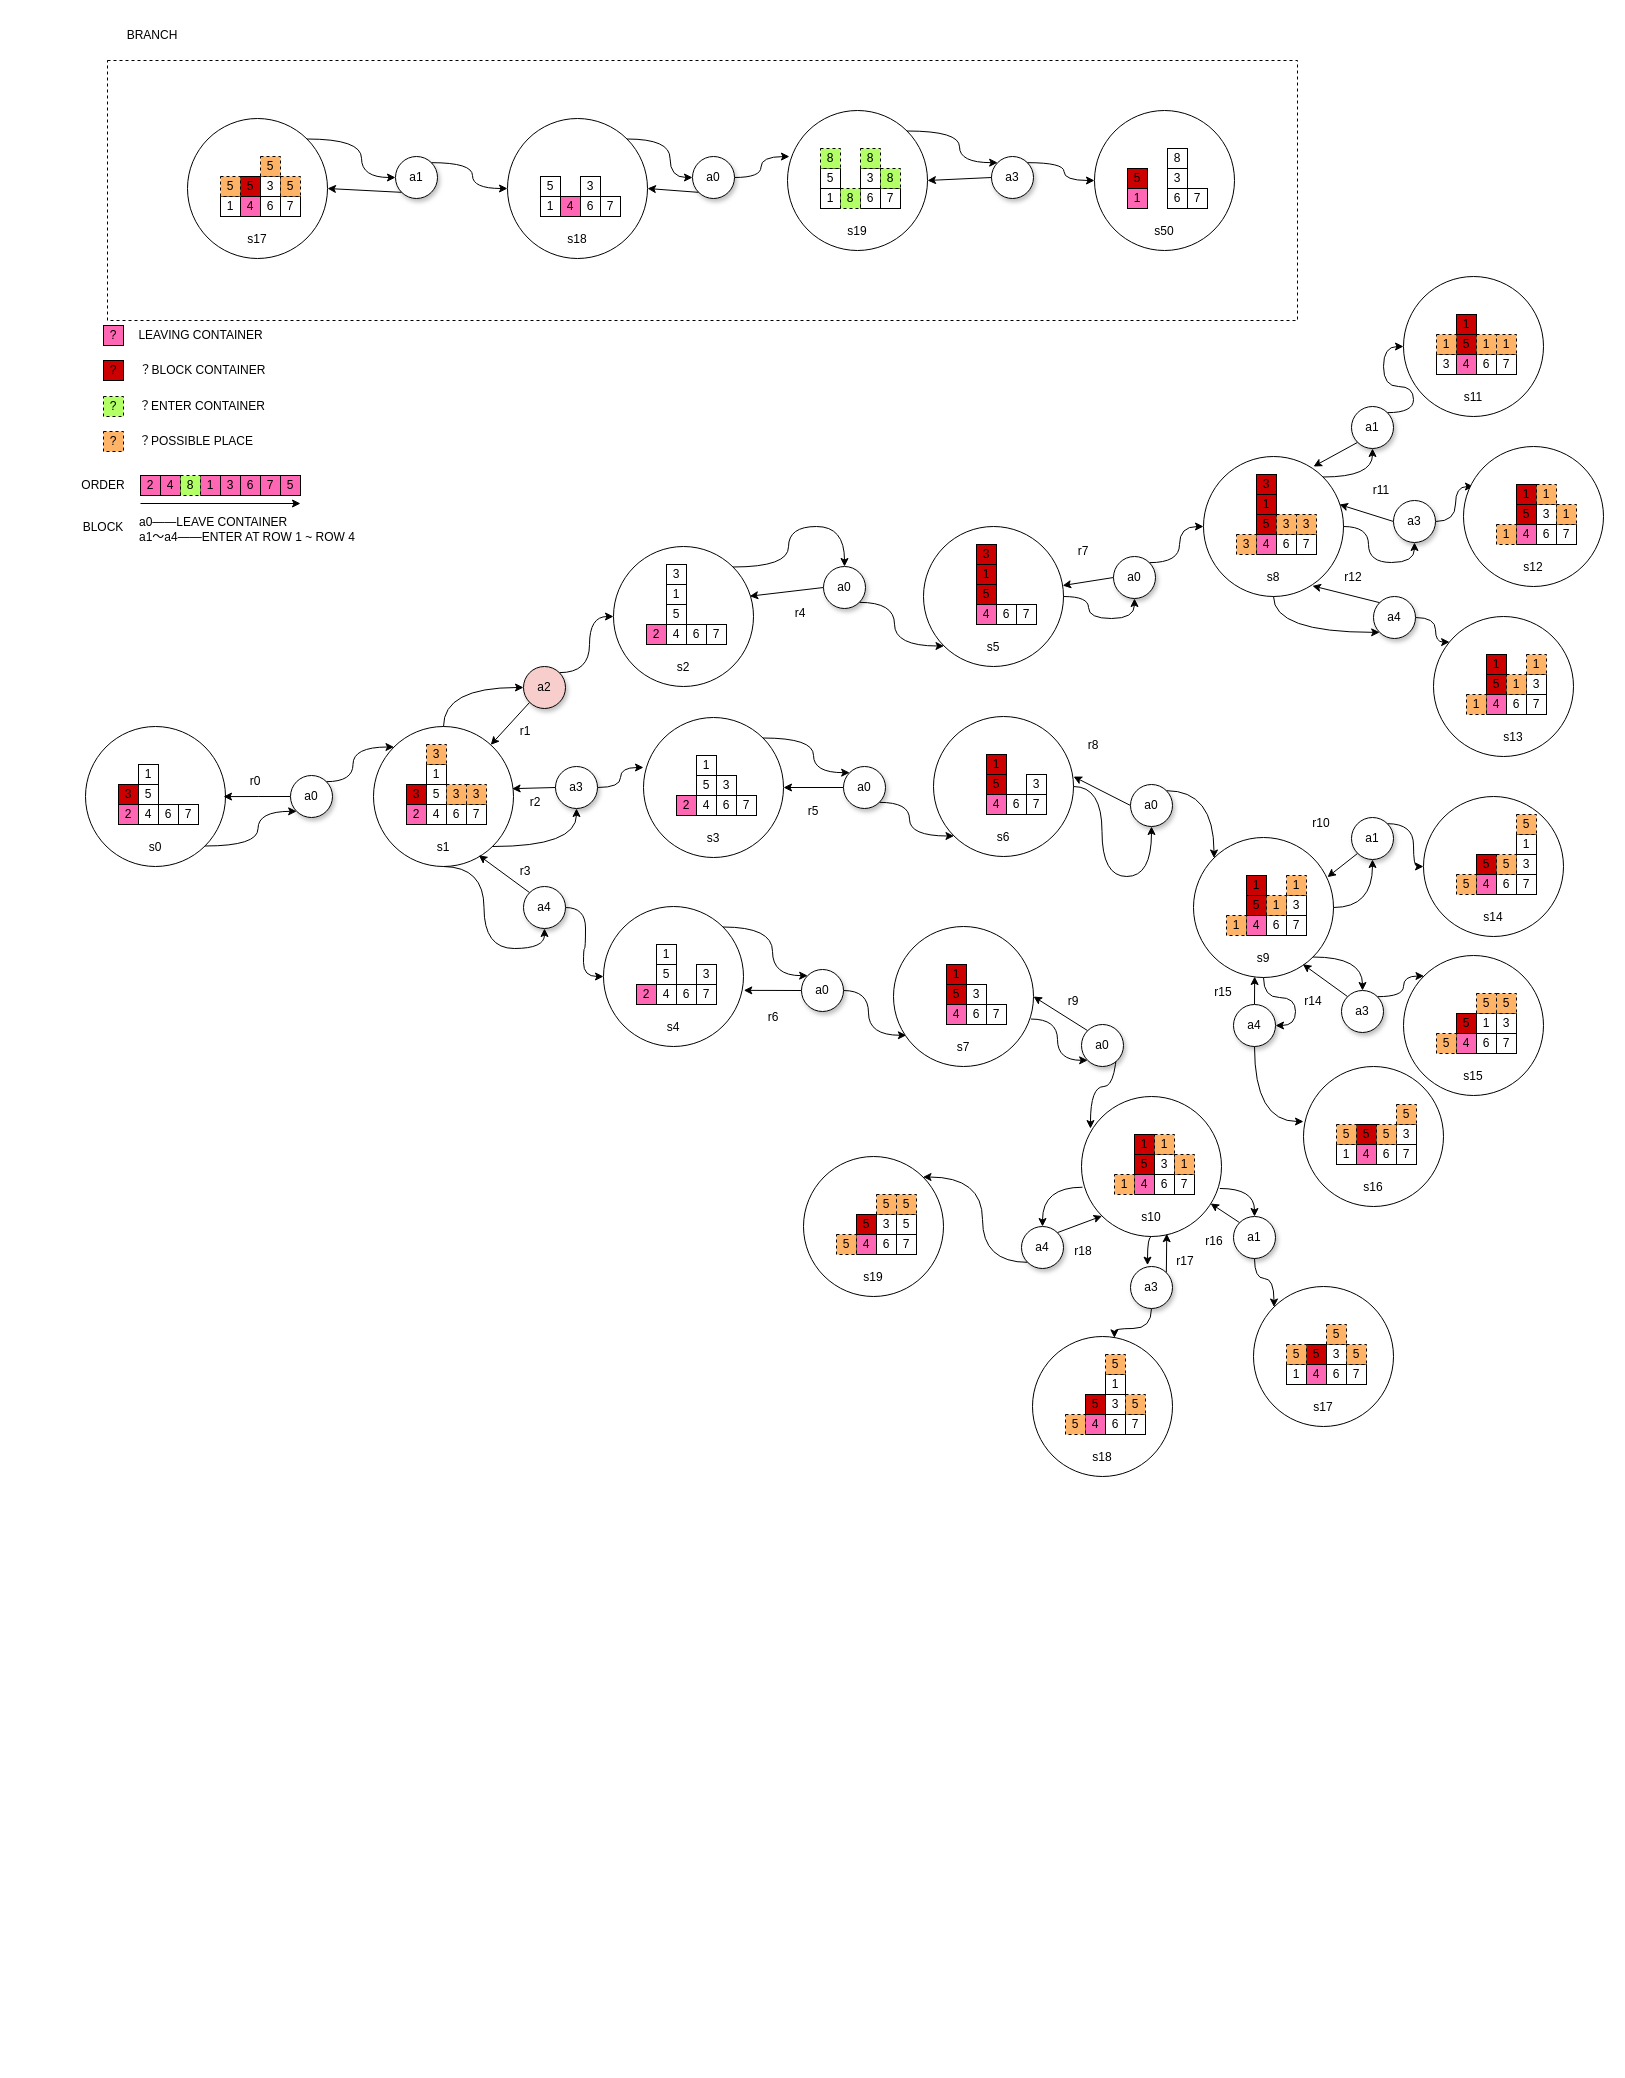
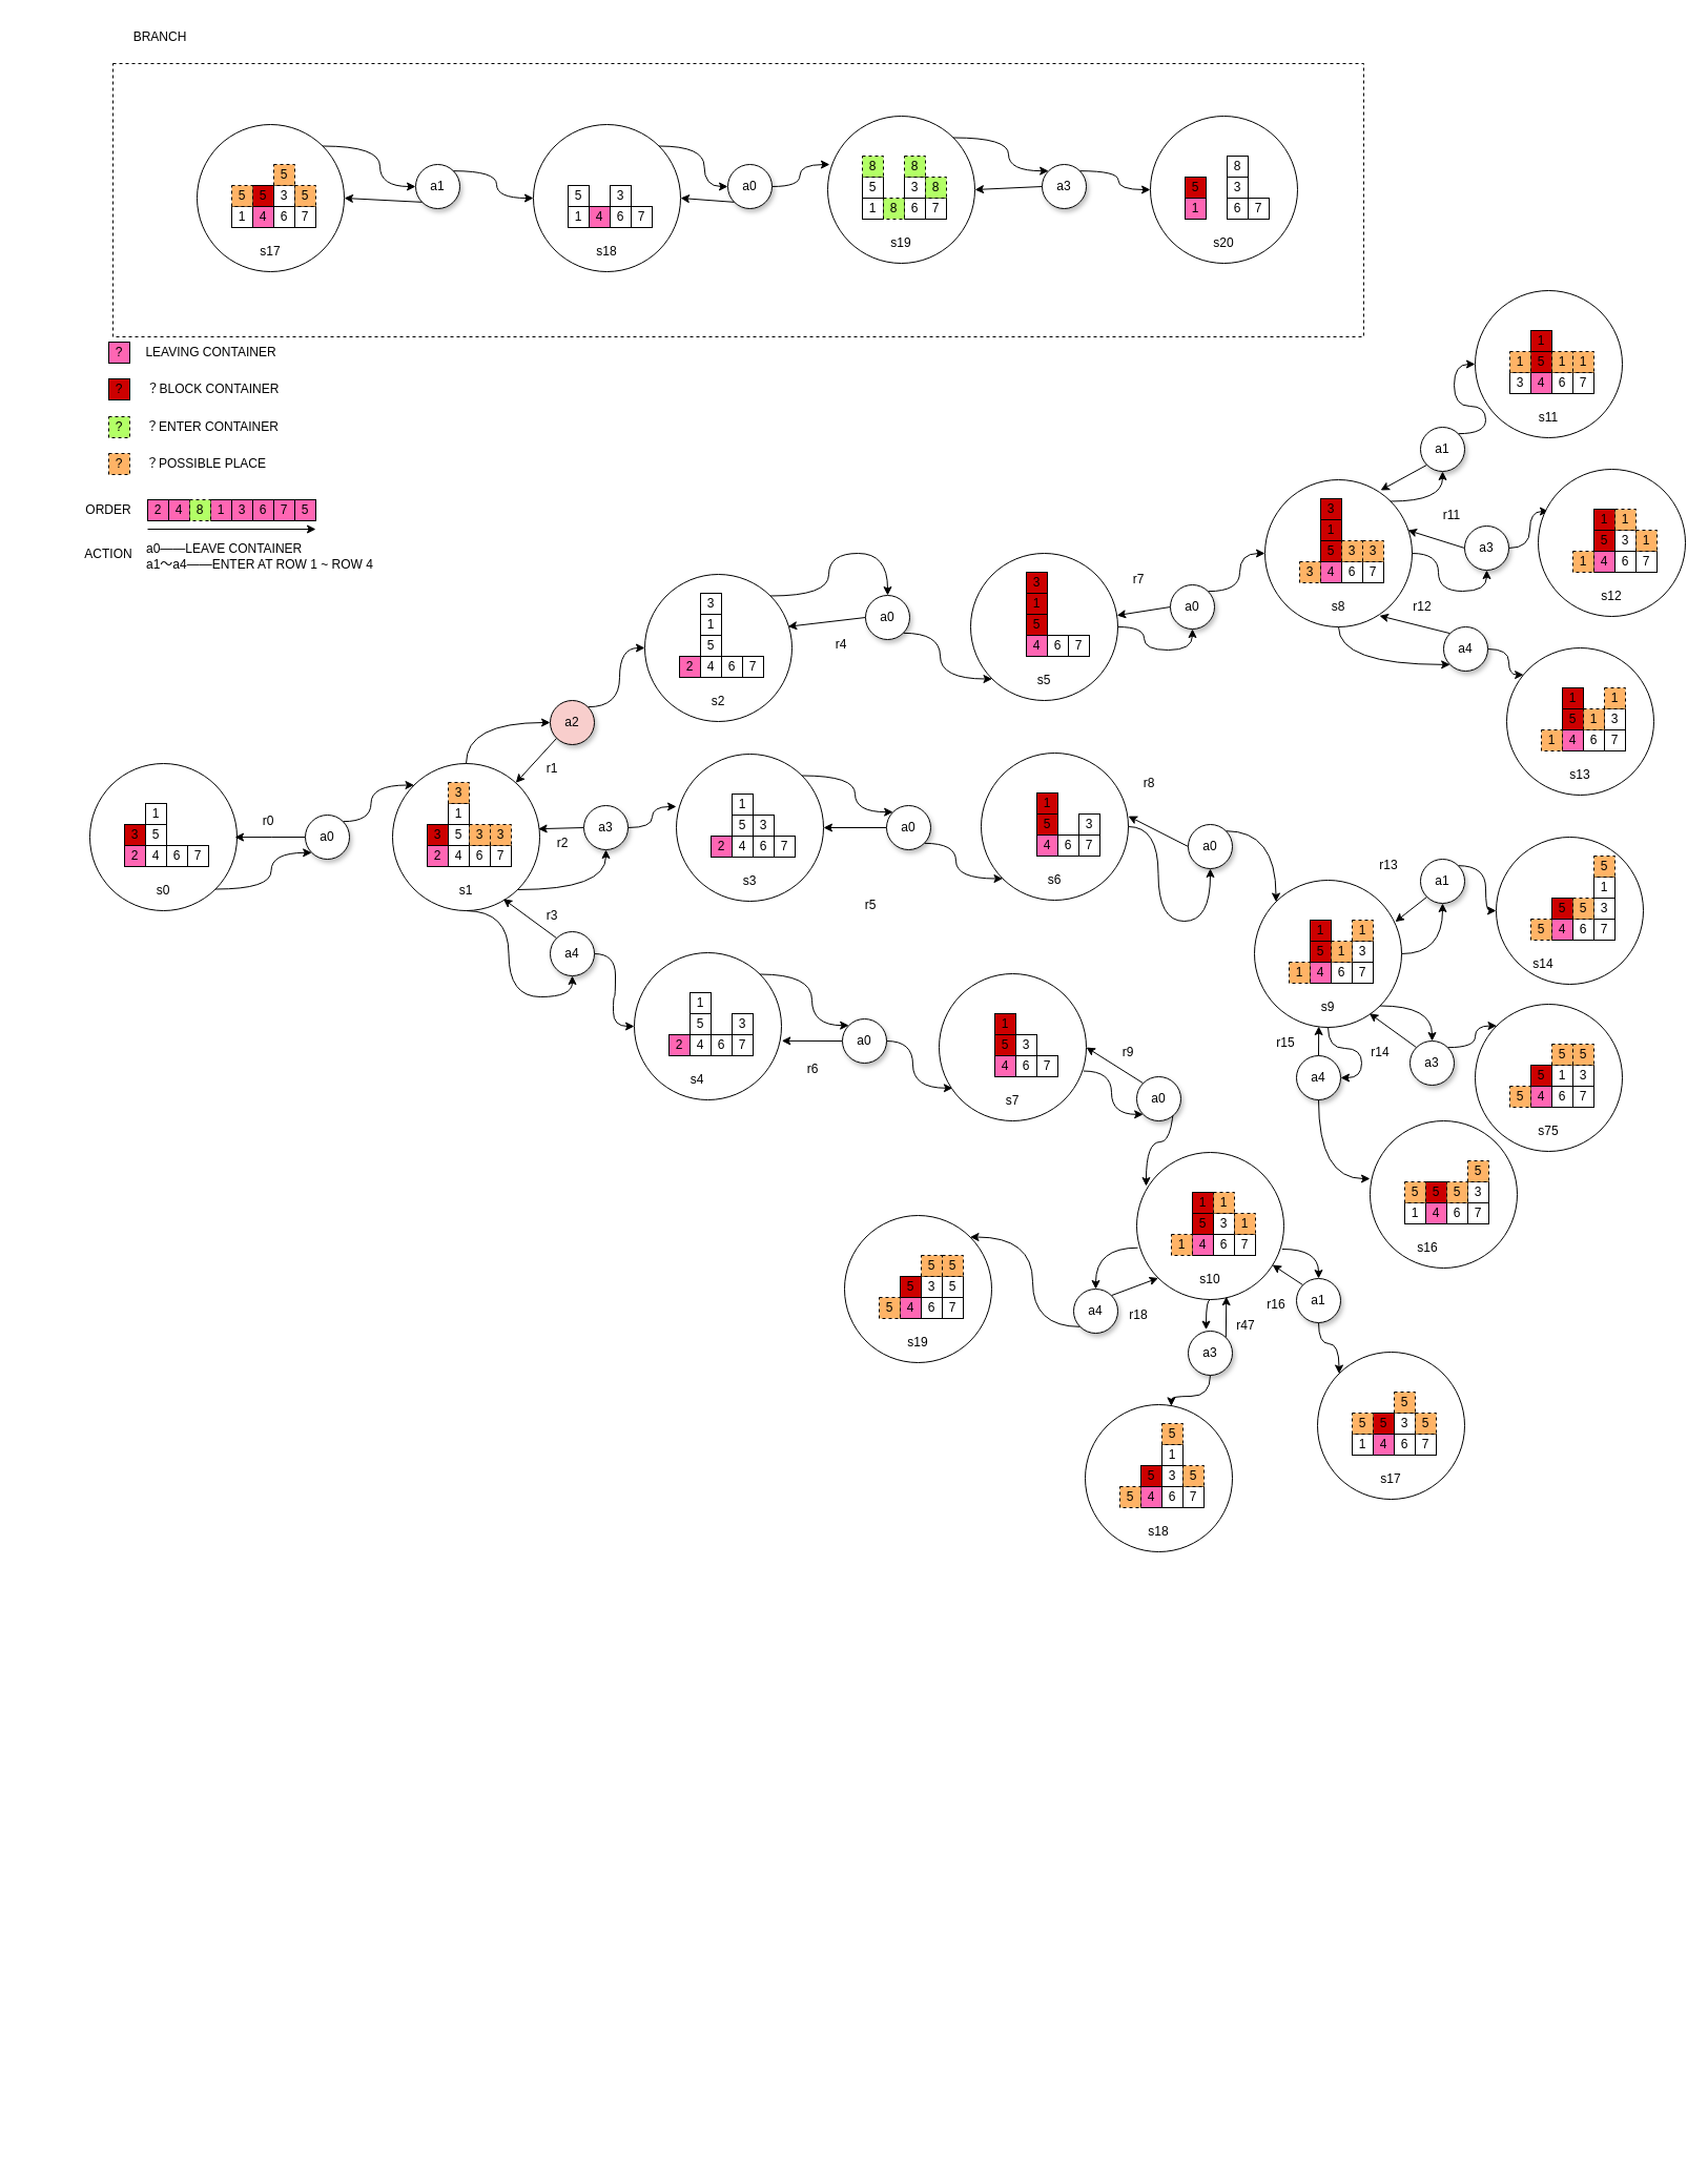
- <mxCell id="49" value="s50" style="text;html=1;strokeColor=none;fillColor=none;align=center;verticalAlign=middle;whiteSpace=wrap;rounded=0;" parent="44" vertex="1"><mxGeometry x="40" y="106" width="60" height="30" as="geometry" /></mxCell>
+ <mxCell id="49" value="s20" style="text;html=1;strokeColor=none;fillColor=none;align=center;verticalAlign=middle;whiteSpace=wrap;rounded=0;" parent="44" vertex="1"><mxGeometry x="40" y="106" width="60" height="30" as="geometry" /></mxCell>
- <mxCell id="394" value="BLOCK" style="text;html=1;strokeColor=none;fillColor=none;align=center;verticalAlign=middle;whiteSpace=wrap;rounded=0;" parent="1" vertex="1"><mxGeometry x="20" y="512" width="166" height="30" as="geometry" /></mxCell>
+ <mxCell id="394" value="ACTION" style="text;html=1;strokeColor=none;fillColor=none;align=center;verticalAlign=middle;whiteSpace=wrap;rounded=0;" parent="1" vertex="1"><mxGeometry x="20" y="512" width="166" height="30" as="geometry" /></mxCell>
- <mxCell id="285" value="s13" style="text;html=1;strokeColor=none;fillColor=none;align=center;verticalAlign=middle;whiteSpace=wrap;rounded=0;" parent="278" vertex="1"><mxGeometry x="50" y="106" width="60" height="30" as="geometry" /></mxCell>
+ <mxCell id="285" value="s13" style="text;html=1;strokeColor=none;fillColor=none;align=center;verticalAlign=middle;whiteSpace=wrap;rounded=0;" parent="278" vertex="1"><mxGeometry x="40" y="106" width="60" height="30" as="geometry" /></mxCell>
- <mxCell id="201" value="r5" style="text;html=1;strokeColor=none;fillColor=none;align=center;verticalAlign=middle;whiteSpace=wrap;rounded=0;" parent="1" vertex="1"><mxGeometry x="783" y="796" width="60" height="30" as="geometry" /></mxCell>
+ <mxCell id="201" value="r5" style="text;html=1;strokeColor=none;fillColor=none;align=center;verticalAlign=middle;whiteSpace=wrap;rounded=0;" parent="1" vertex="1"><mxGeometry x="798" y="846" width="60" height="30" as="geometry" /></mxCell>
- <mxCell id="349" value="r10" style="text;html=1;strokeColor=none;fillColor=none;align=center;verticalAlign=middle;whiteSpace=wrap;rounded=0;" parent="1" vertex="1"><mxGeometry x="1291" y="808" width="60" height="30" as="geometry" /></mxCell>
+ <mxCell id="349" value="r13" style="text;html=1;strokeColor=none;fillColor=none;align=center;verticalAlign=middle;whiteSpace=wrap;rounded=0;" parent="1" vertex="1"><mxGeometry x="1291" y="808" width="60" height="30" as="geometry" /></mxCell>
- <mxCell id="320" value="s14" style="text;html=1;strokeColor=none;fillColor=none;align=center;verticalAlign=middle;whiteSpace=wrap;rounded=0;" parent="313" vertex="1"><mxGeometry x="40" y="106" width="60" height="30" as="geometry" /></mxCell>
+ <mxCell id="320" value="s14" style="text;html=1;strokeColor=none;fillColor=none;align=center;verticalAlign=middle;whiteSpace=wrap;rounded=0;" parent="313" vertex="1"><mxGeometry x="15" y="106" width="60" height="30" as="geometry" /></mxCell>
- <mxCell id="147" value="s4" style="text;html=1;strokeColor=none;fillColor=none;align=center;verticalAlign=middle;whiteSpace=wrap;rounded=0;" parent="139" vertex="1"><mxGeometry x="40" y="106" width="60" height="30" as="geometry" /></mxCell>
+ <mxCell id="147" value="s4" style="text;html=1;strokeColor=none;fillColor=none;align=center;verticalAlign=middle;whiteSpace=wrap;rounded=0;" parent="139" vertex="1"><mxGeometry x="30" y="106" width="60" height="30" as="geometry" /></mxCell>
- <mxCell id="332" value="s15" style="text;html=1;strokeColor=none;fillColor=none;align=center;verticalAlign=middle;whiteSpace=wrap;rounded=0;" parent="325" vertex="1"><mxGeometry x="40" y="106" width="60" height="30" as="geometry" /></mxCell>
+ <mxCell id="332" value="s75" style="text;html=1;strokeColor=none;fillColor=none;align=center;verticalAlign=middle;whiteSpace=wrap;rounded=0;" parent="325" vertex="1"><mxGeometry x="40" y="106" width="60" height="30" as="geometry" /></mxCell>
- <mxCell id="344" value="s16" style="text;html=1;strokeColor=none;fillColor=none;align=center;verticalAlign=middle;whiteSpace=wrap;rounded=0;" parent="337" vertex="1"><mxGeometry x="40" y="106" width="60" height="30" as="geometry" /></mxCell>
+ <mxCell id="344" value="s16" style="text;html=1;strokeColor=none;fillColor=none;align=center;verticalAlign=middle;whiteSpace=wrap;rounded=0;" parent="337" vertex="1"><mxGeometry x="25" y="106" width="60" height="30" as="geometry" /></mxCell>
- <mxCell id="392" value="r17" style="text;html=1;strokeColor=none;fillColor=none;align=center;verticalAlign=middle;whiteSpace=wrap;rounded=0;" parent="1" vertex="1"><mxGeometry x="1155" y="1246" width="60" height="30" as="geometry" /></mxCell>
+ <mxCell id="392" value="r47" style="text;html=1;strokeColor=none;fillColor=none;align=center;verticalAlign=middle;whiteSpace=wrap;rounded=0;" parent="1" vertex="1"><mxGeometry x="1155" y="1246" width="60" height="30" as="geometry" /></mxCell>
